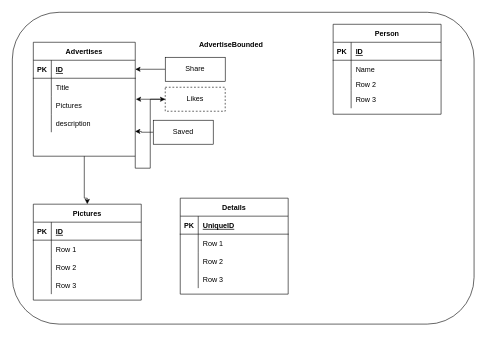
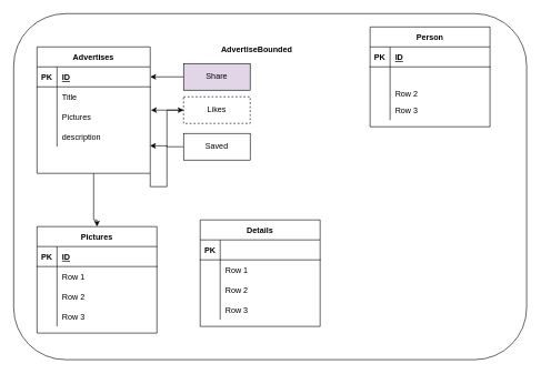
- <mxCell id="59" value="Share" style="whiteSpace=wrap;html=1;align=center;" vertex="1" parent="1"><mxGeometry x="275" y="95" width="100" height="40" as="geometry" /></mxCell>
+ <mxCell id="59" value="Share" style="whiteSpace=wrap;html=1;align=center;fillColor=#e1d5e7;" vertex="1" parent="1"><mxGeometry x="275" y="95" width="100" height="40" as="geometry" /></mxCell>
- <mxCell id="25" value="Name" style="shape=partialRectangle;connectable=0;fillColor=none;top=0;left=0;bottom=0;right=0;align=left;spacingLeft=6;overflow=hidden;" parent="23" vertex="1"><mxGeometry x="30" width="150" height="30" as="geometry" /></mxCell>
- <mxCell id="63" value="Saved" style="whiteSpace=wrap;html=1;align=center;" vertex="1" parent="1"><mxGeometry x="255" y="200" width="100" height="40" as="geometry" /></mxCell>
+ <mxCell id="63" value="Saved" style="whiteSpace=wrap;html=1;align=center;" vertex="1" parent="1"><mxGeometry x="275" y="200" width="100" height="40" as="geometry" /></mxCell>
- <mxCell id="48" value="UniqueID" style="shape=partialRectangle;connectable=0;fillColor=none;top=0;left=0;bottom=0;right=0;align=left;spacingLeft=6;fontStyle=5;overflow=hidden;" vertex="1" parent="46"><mxGeometry x="30" width="150" height="30" as="geometry" /></mxCell>
